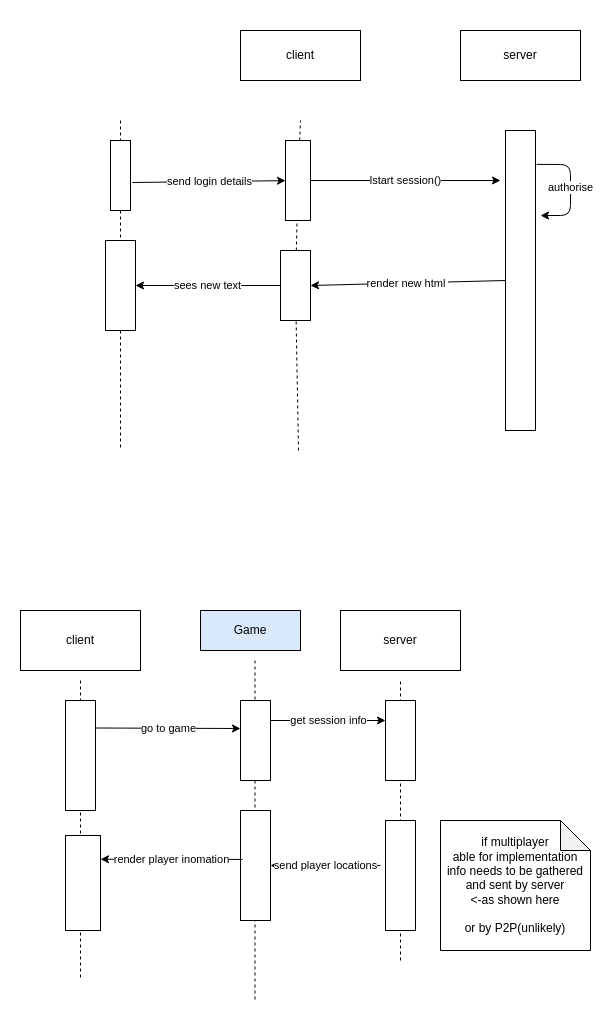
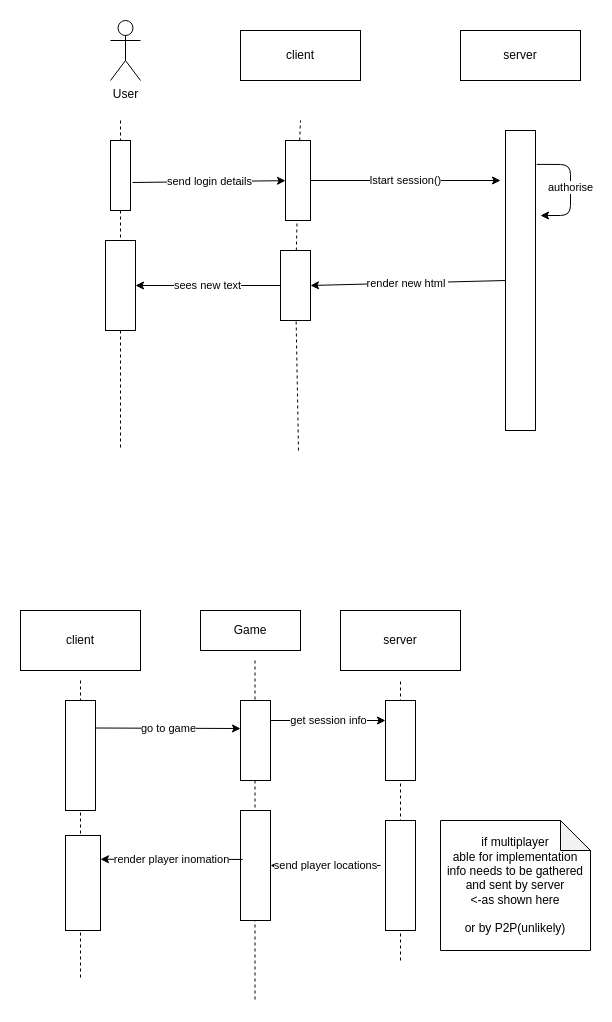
+ <mxCell id="8" value="User" style="shape=umlActor;verticalLabelPosition=bottom;verticalAlign=top;html=1;outlineConnect=0;" vertex="1" parent="1"><mxGeometry x="110" y="20" width="30" height="60" as="geometry" /></mxCell>
- <mxCell id="22" value="Game" style="rounded=0;whiteSpace=wrap;html=1;fillColor=#dae8fc;" vertex="1" parent="1"><mxGeometry x="200" y="610" width="100" height="40" as="geometry" /></mxCell>
+ <mxCell id="22" value="Game" style="rounded=0;whiteSpace=wrap;html=1;" vertex="1" parent="1"><mxGeometry x="200" y="610" width="100" height="40" as="geometry" /></mxCell>
